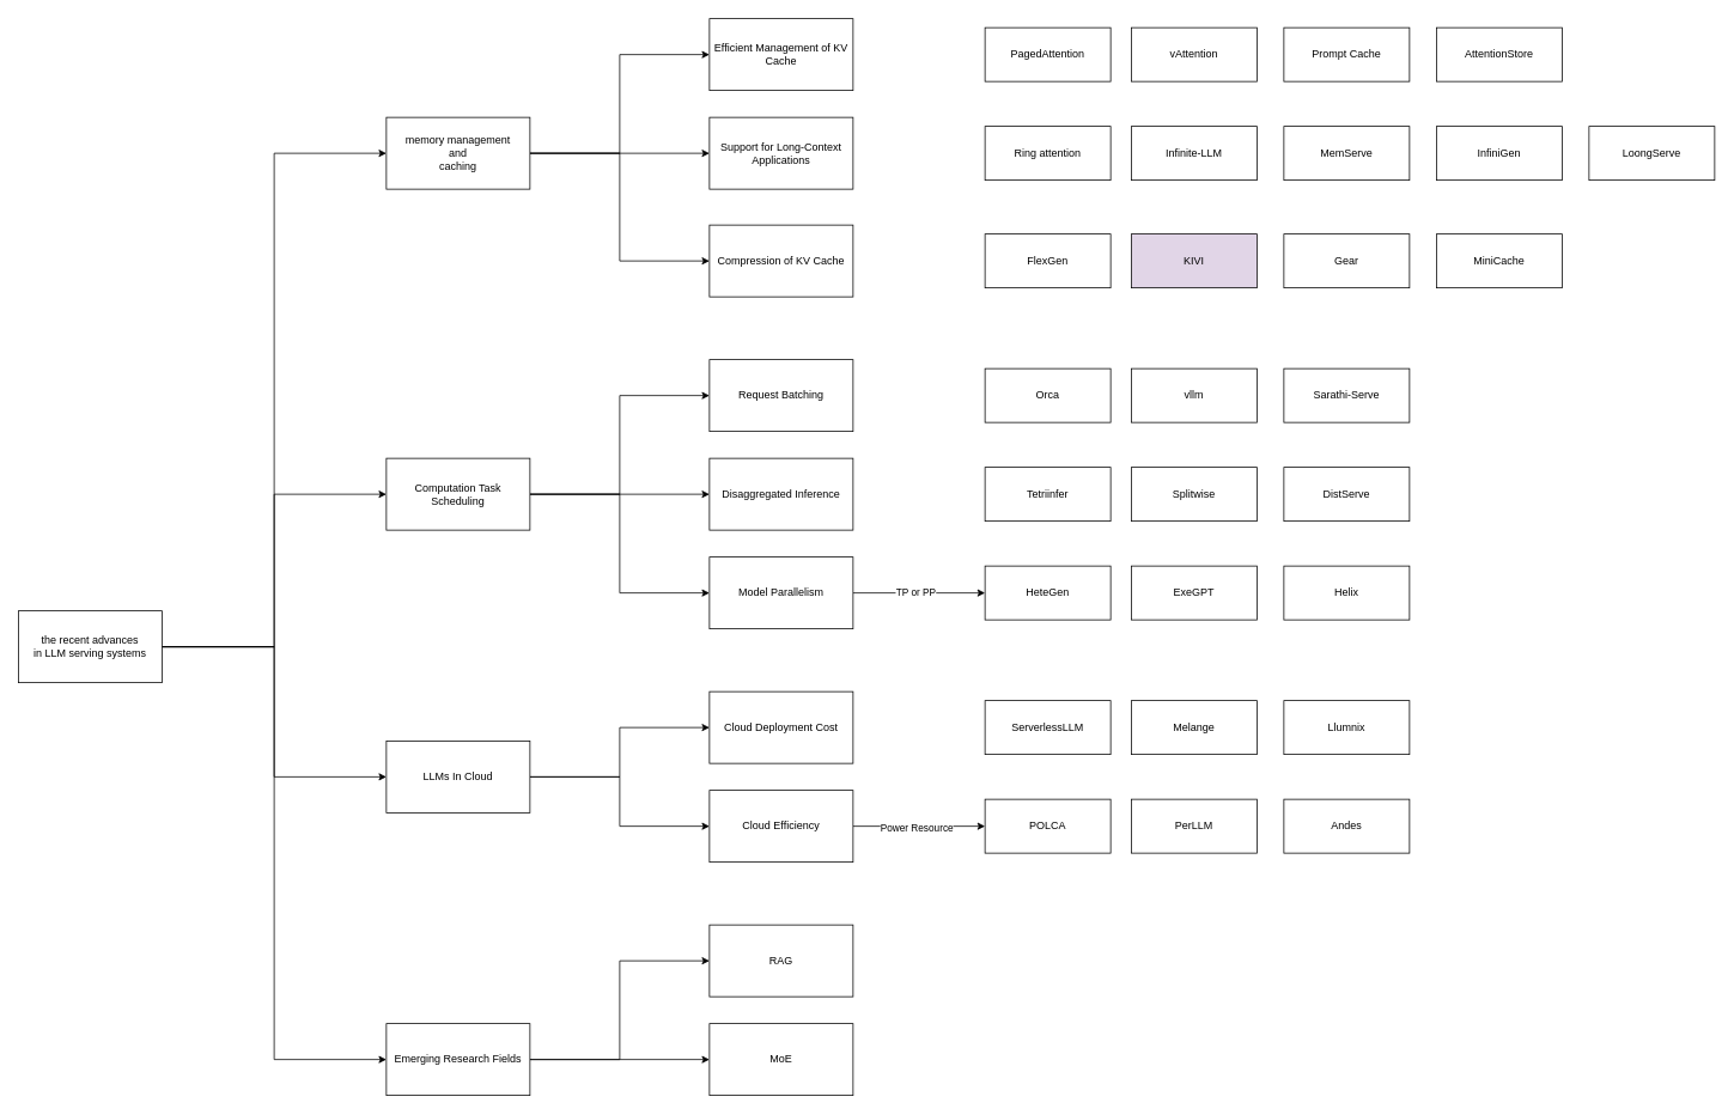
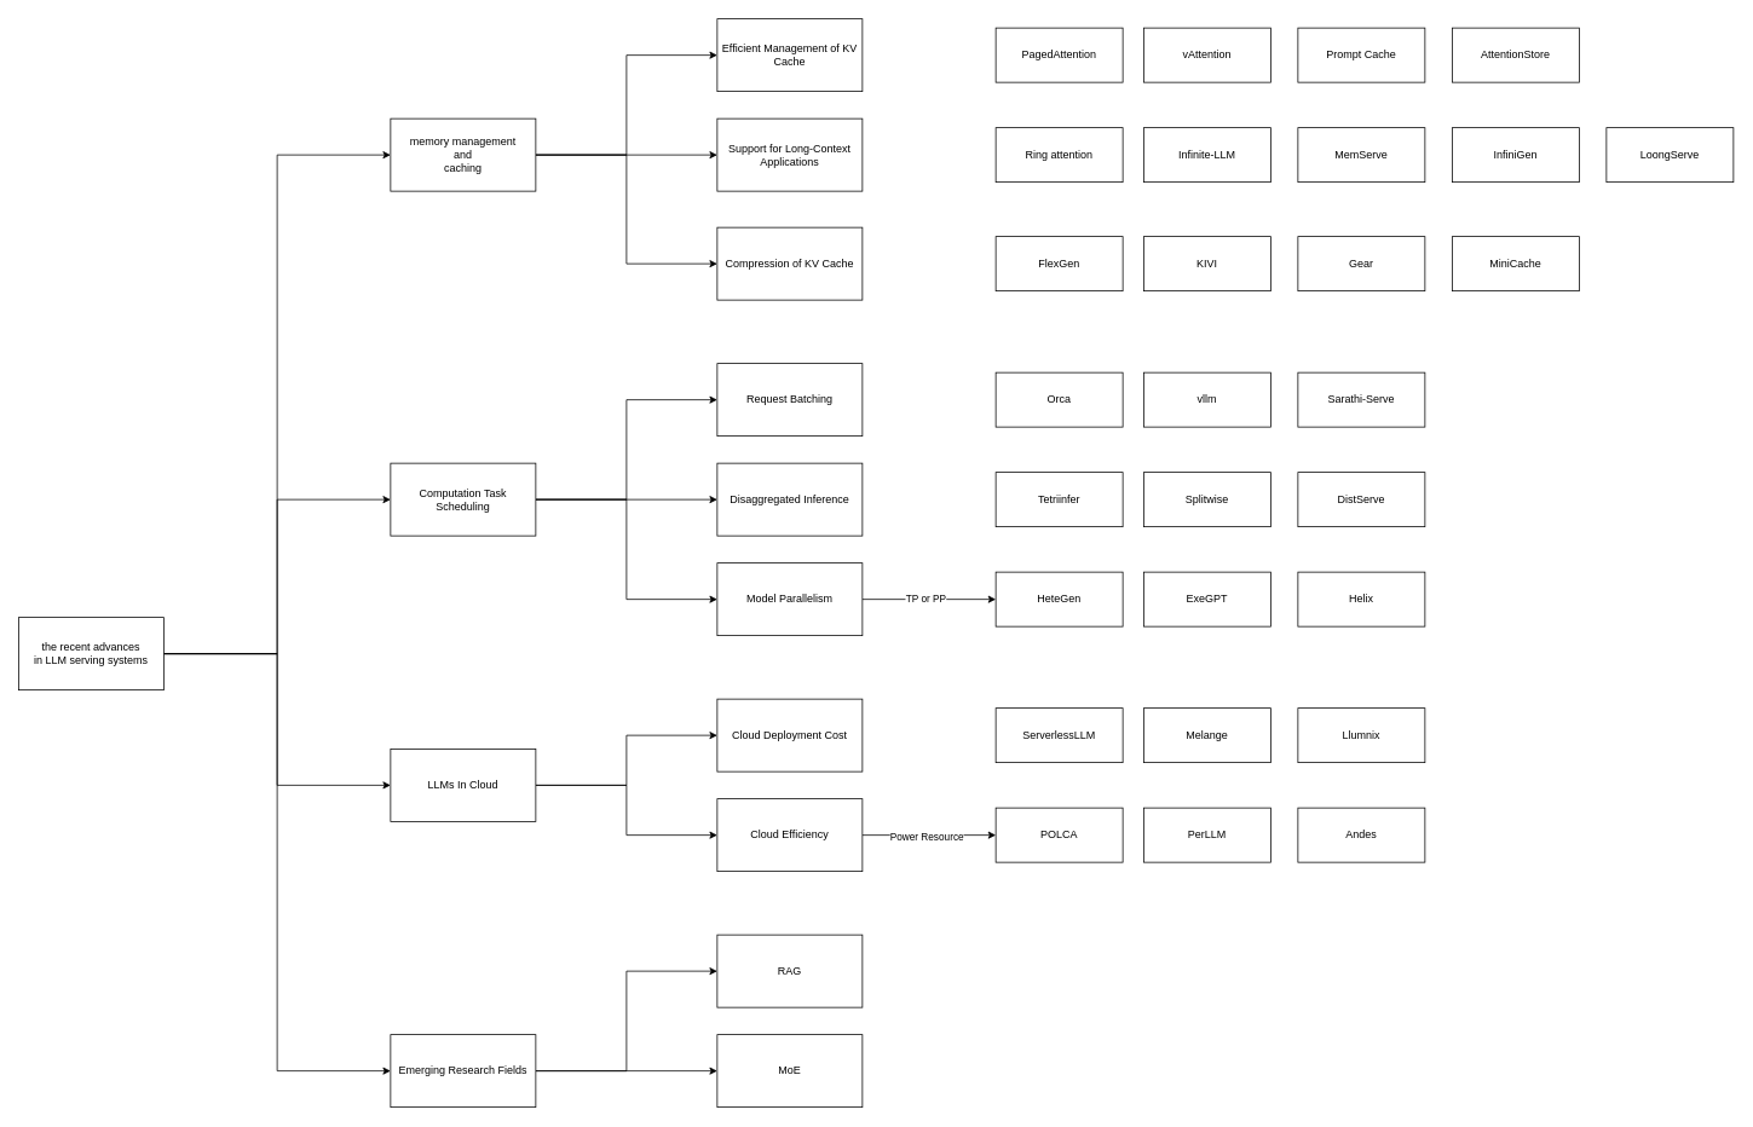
- <mxCell id="24" value="KIVI" style="rounded=0;whiteSpace=wrap;html=1;fillColor=#e1d5e7;" vertex="1" parent="1"><mxGeometry x="1260" y="260" width="140" height="60" as="geometry" /></mxCell>
+ <mxCell id="24" value="KIVI" style="rounded=0;whiteSpace=wrap;html=1;" vertex="1" parent="1"><mxGeometry x="1260" y="260" width="140" height="60" as="geometry" /></mxCell>
